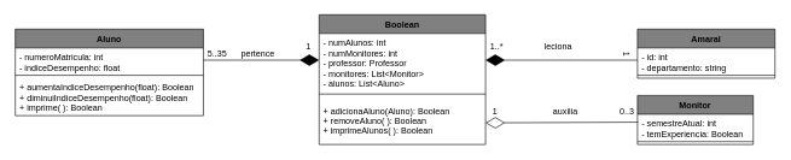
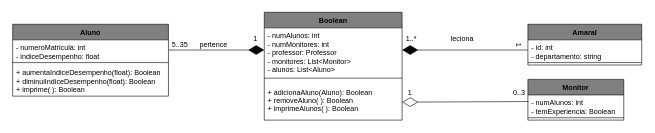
- <mxCell id="16" value="auxilia" style="text;html=1;align=center;verticalAlign=middle;resizable=0;points=[];autosize=1;strokeColor=none;fillColor=none;fontColor=#000000;" parent="1" vertex="1"><mxGeometry x="750" y="140" width="60" height="30" as="geometry" /></mxCell>
- <mxCell id="14" value="- semestreAtual: int&#10;- temExperiencia: Boolean" style="text;strokeColor=none;fillColor=none;align=left;verticalAlign=top;spacingLeft=4;spacingRight=4;overflow=hidden;rotatable=0;points=[[0,0.5],[1,0.5]];portConstraint=eastwest;fontColor=#000000;" parent="13" vertex="1"><mxGeometry y="26" width="160" height="34" as="geometry" /></mxCell>
+ <mxCell id="14" value="- numAlunos: int&#10;- temExperiencia: Boolean" style="text;strokeColor=none;fillColor=none;align=left;verticalAlign=top;spacingLeft=4;spacingRight=4;overflow=hidden;rotatable=0;points=[[0,0.5],[1,0.5]];portConstraint=eastwest;fontColor=#000000;" parent="13" vertex="1"><mxGeometry y="26" width="160" height="34" as="geometry" /></mxCell>
